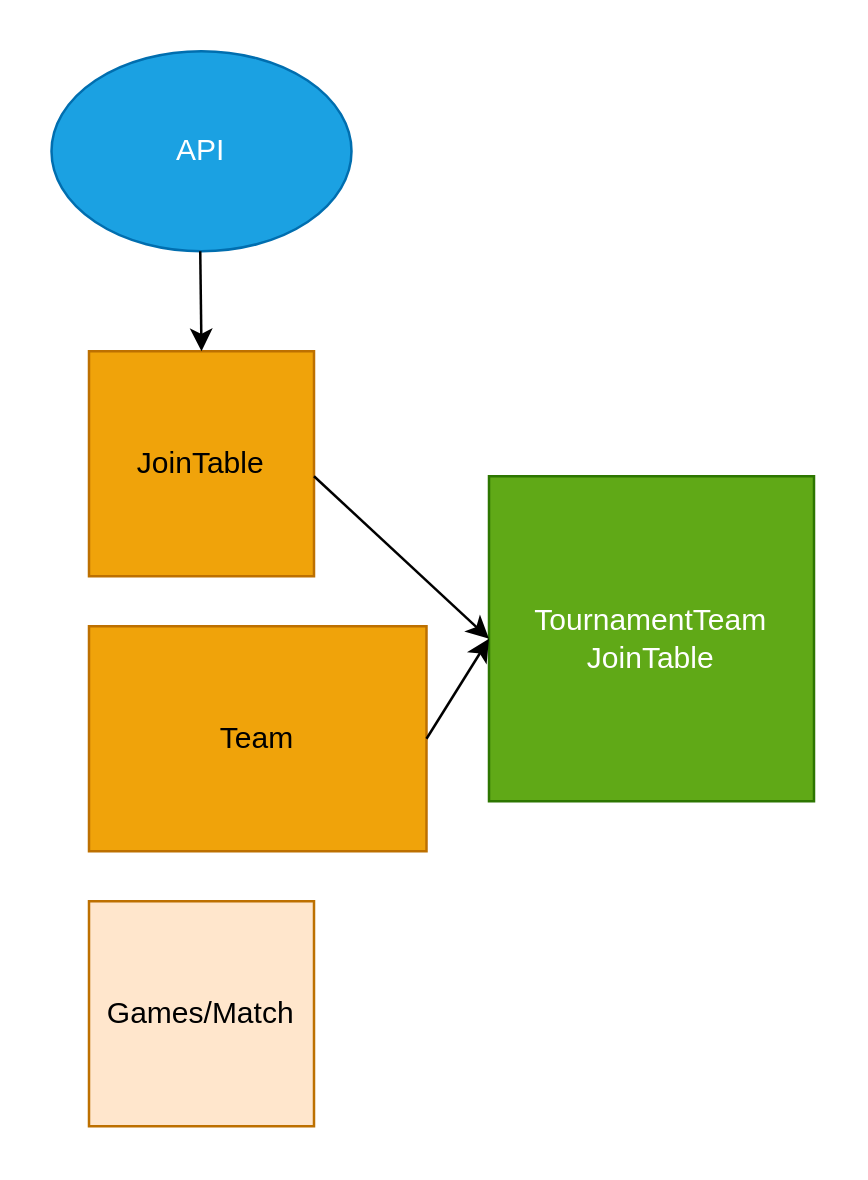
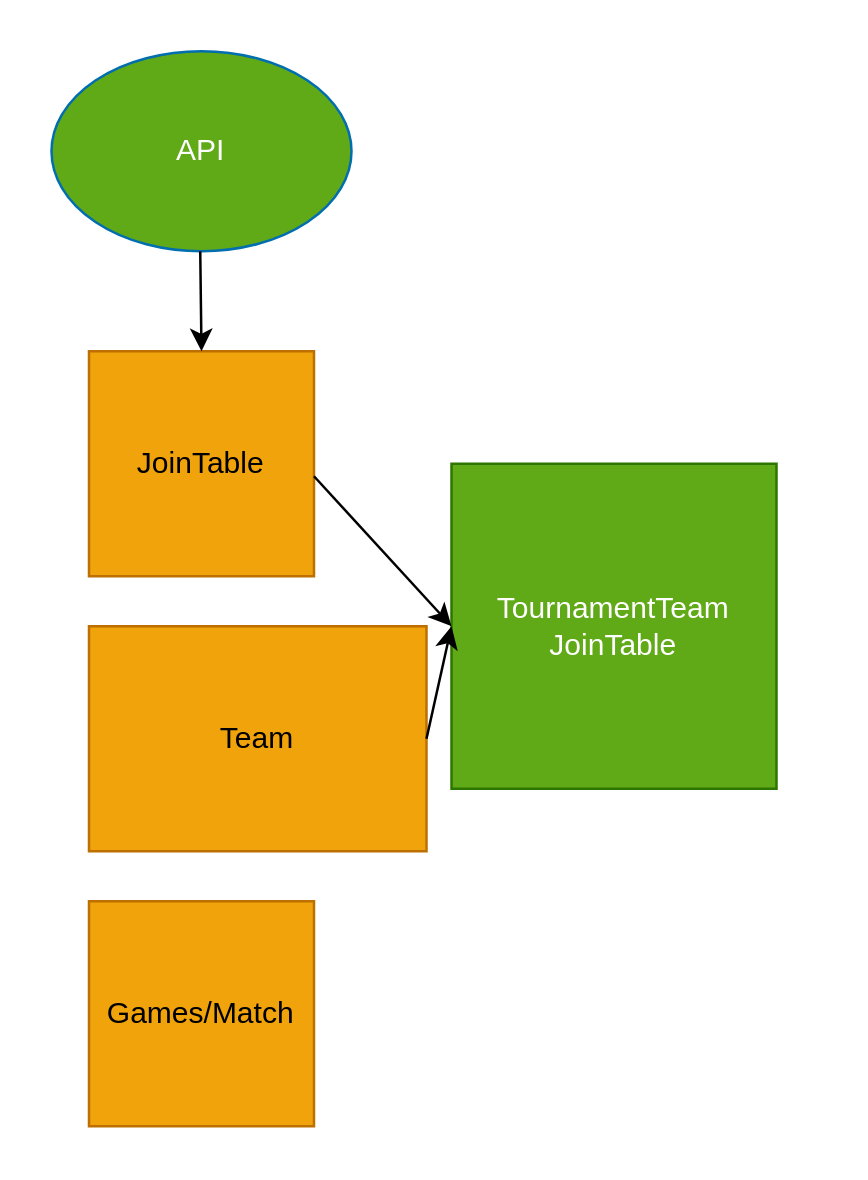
- <mxCell id="5" value="API" style="ellipse;whiteSpace=wrap;html=1;fillColor=#1ba1e2;strokeColor=#006EAF;fontColor=#ffffff;" parent="1" vertex="1"><mxGeometry x="20" y="20" width="120" height="80" as="geometry" /></mxCell>
+ <mxCell id="5" value="API" style="ellipse;whiteSpace=wrap;html=1;fillColor=#60a917;strokeColor=#006EAF;fontColor=#ffffff;" parent="1" vertex="1"><mxGeometry x="20" y="20" width="120" height="80" as="geometry" /></mxCell>
- <mxCell id="6" value="TournamentTeam&lt;br&gt;JoinTable" style="whiteSpace=wrap;html=1;aspect=fixed;fillColor=#60a917;strokeColor=#2D7600;fontColor=#ffffff;" parent="1" vertex="1"><mxGeometry x="195" y="190" width="130" height="130" as="geometry" /></mxCell>
+ <mxCell id="6" value="TournamentTeam&lt;br&gt;JoinTable" style="whiteSpace=wrap;html=1;aspect=fixed;fillColor=#60a917;strokeColor=#2D7600;fontColor=#ffffff;" parent="1" vertex="1"><mxGeometry x="180" y="185" width="130" height="130" as="geometry" /></mxCell>
- <mxCell id="4" value="Games/Match" style="whiteSpace=wrap;html=1;aspect=fixed;fillColor=#ffe6cc;strokeColor=#BD7000;fontColor=#000000;" parent="1" vertex="1"><mxGeometry x="35" y="360" width="90" height="90" as="geometry" /></mxCell>
+ <mxCell id="4" value="Games/Match" style="whiteSpace=wrap;html=1;aspect=fixed;fillColor=#f0a30a;strokeColor=#BD7000;fontColor=#000000;" parent="1" vertex="1"><mxGeometry x="35" y="360" width="90" height="90" as="geometry" /></mxCell>
